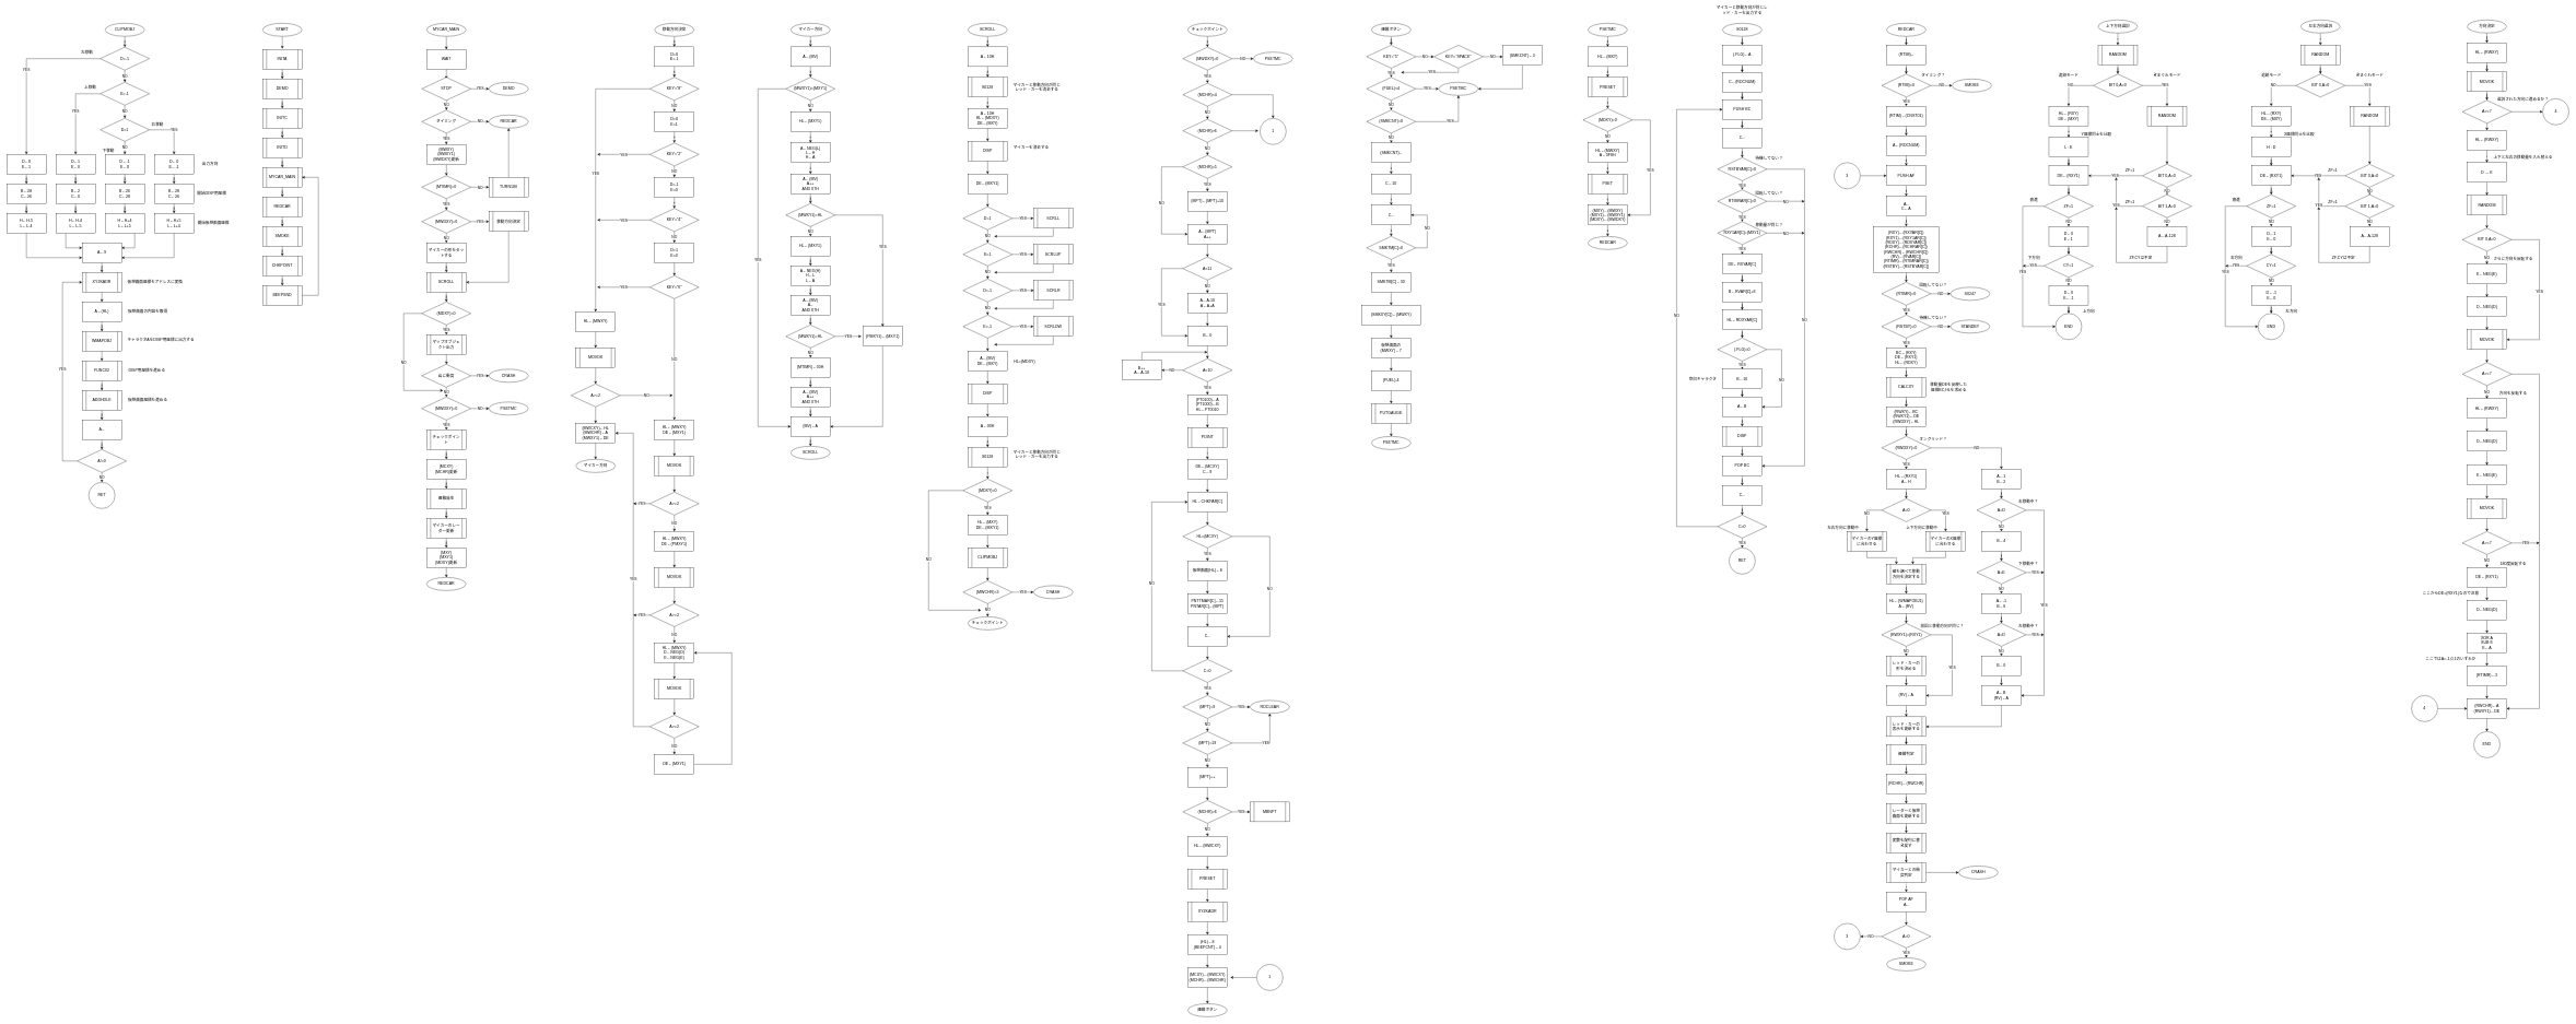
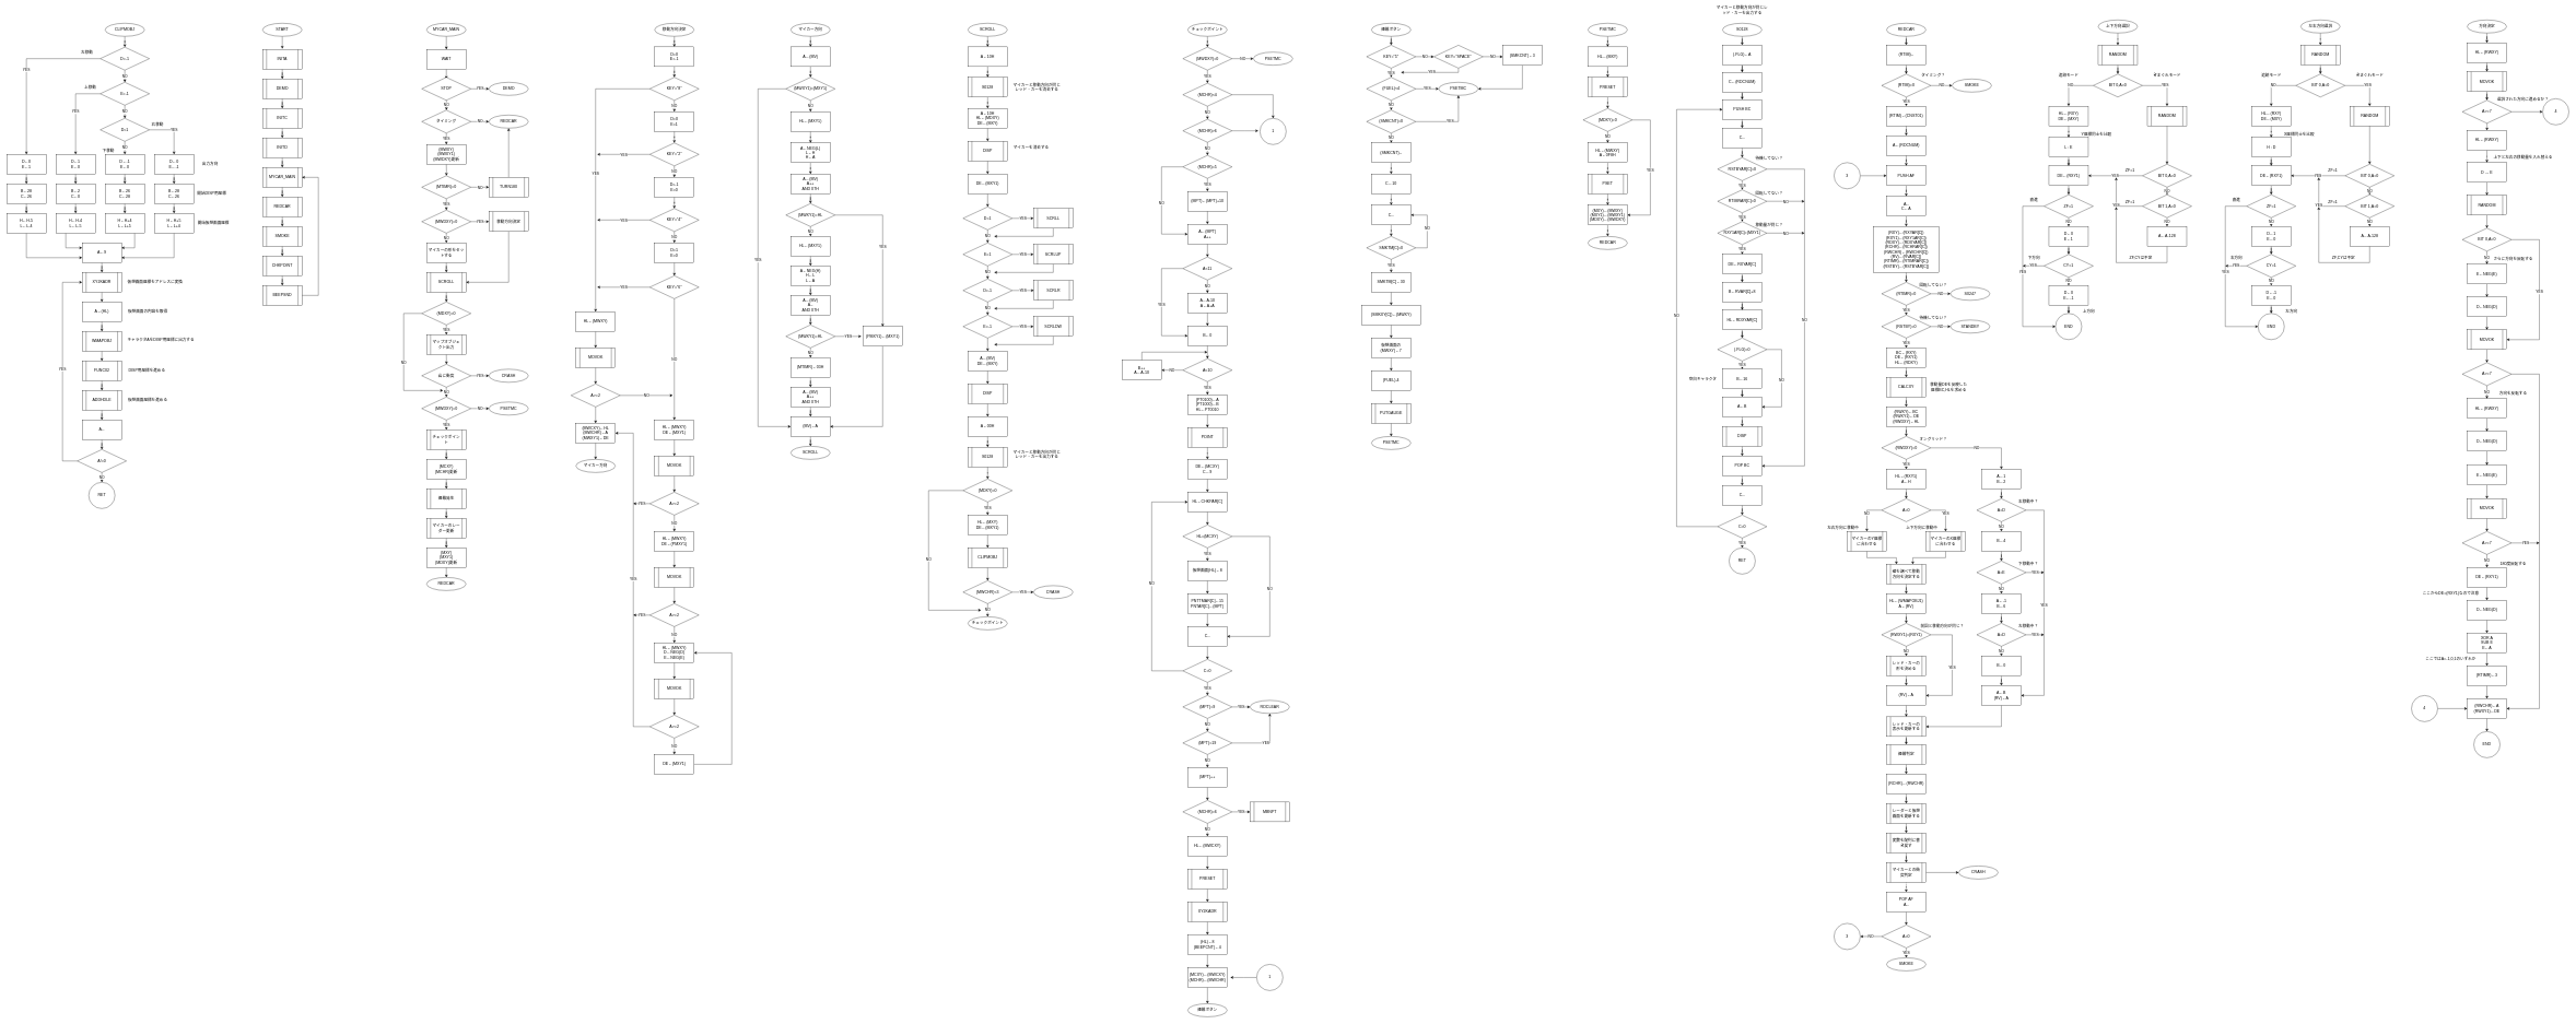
- <mxCell id="648" value="HL=(MDXY)" style="text;html=1;strokeColor=none;fillColor=none;align=center;verticalAlign=middle;whiteSpace=wrap;rounded=0;" vertex="1" parent="1"><mxGeometry x="3080" y="1093" width="85" height="20" as="geometry" /></mxCell>
